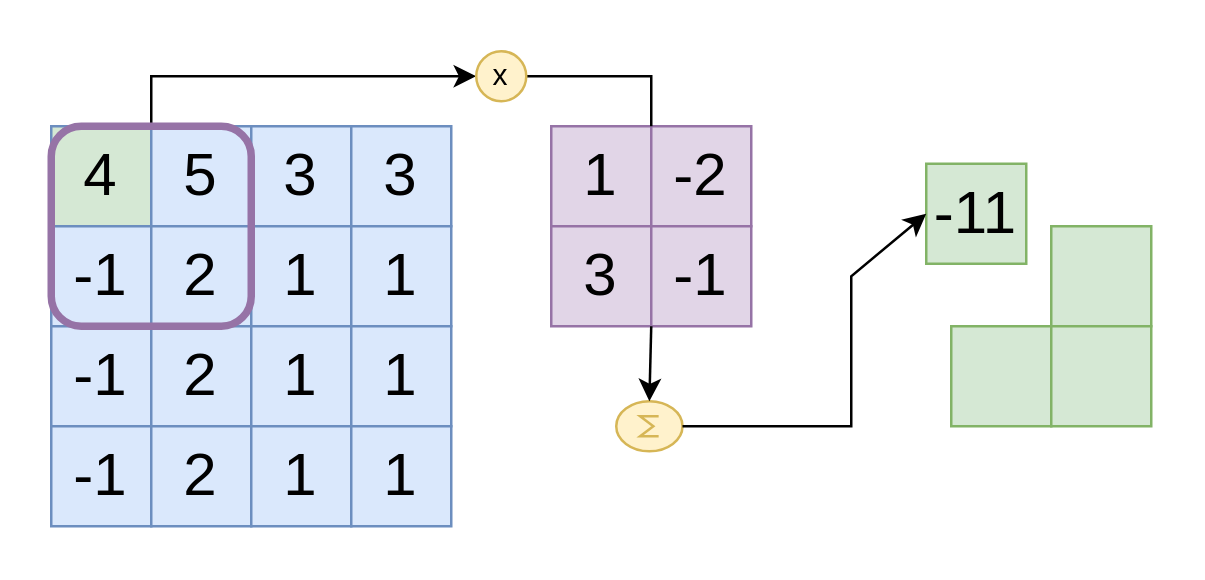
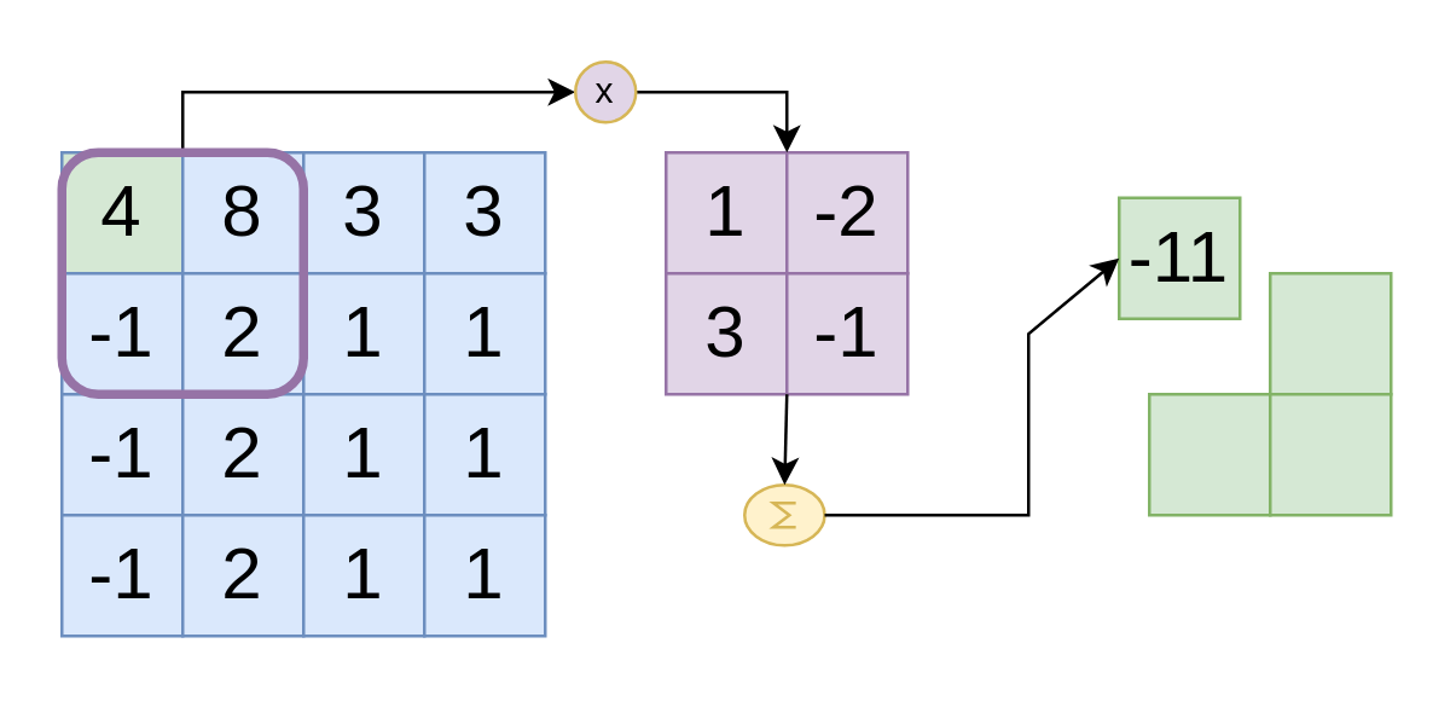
- <mxCell id="25" value="x" style="ellipse;whiteSpace=wrap;html=1;fillColor=#fff2cc;strokeColor=#d6b656;" vertex="1" parent="1"><mxGeometry x="190" y="20" width="20" height="20" as="geometry" /></mxCell>
+ <mxCell id="25" value="x" style="ellipse;whiteSpace=wrap;html=1;fillColor=#e1d5e7;strokeColor=#d6b656;" vertex="1" parent="1"><mxGeometry x="190" y="20" width="20" height="20" as="geometry" /></mxCell>
- <mxCell id="24" style="edgeStyle=orthogonalEdgeStyle;rounded=0;orthogonalLoop=1;jettySize=auto;html=1;exitX=1;exitY=0.5;exitDx=0;exitDy=0;entryX=0;entryY=0;entryDx=0;entryDy=0;endArrow=none;" edge="1" parent="1" source="25" target="21"><mxGeometry relative="1" as="geometry" /></mxCell>
+ <mxCell id="24" style="edgeStyle=orthogonalEdgeStyle;rounded=0;orthogonalLoop=1;jettySize=auto;html=1;exitX=1;exitY=0.5;exitDx=0;exitDy=0;entryX=0;entryY=0;entryDx=0;entryDy=0;" edge="1" parent="1" source="25" target="21"><mxGeometry relative="1" as="geometry" /></mxCell>
- <mxCell id="3" value="5" style="rounded=0;whiteSpace=wrap;html=1;fillColor=#dae8fc;strokeColor=#6c8ebf;fontSize=24;" vertex="1" parent="1"><mxGeometry x="60" y="50" width="40" height="40" as="geometry" /></mxCell>
+ <mxCell id="3" value="8" style="rounded=0;whiteSpace=wrap;html=1;fillColor=#dae8fc;strokeColor=#6c8ebf;fontSize=24;" vertex="1" parent="1"><mxGeometry x="60" y="50" width="40" height="40" as="geometry" /></mxCell>
